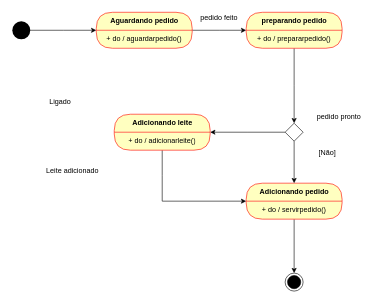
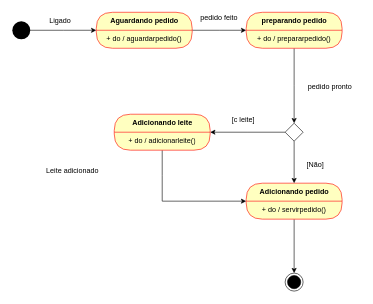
- <mxCell id="12" value="Ligado" style="text;html=1;strokeColor=none;fillColor=none;align=center;verticalAlign=middle;whiteSpace=wrap;rounded=0;" parent="1" vertex="1"><mxGeometry x="80" y="160" width="40" height="20" as="geometry" /></mxCell>
+ <mxCell id="12" value="Ligado" style="text;html=1;strokeColor=none;fillColor=none;align=center;verticalAlign=middle;whiteSpace=wrap;rounded=0;" parent="1" vertex="1"><mxGeometry x="80" y="25" width="40" height="20" as="geometry" /></mxCell>
- <mxCell id="14" value="pedido pronto" style="text;html=1;strokeColor=none;fillColor=none;align=center;verticalAlign=middle;whiteSpace=wrap;rounded=0;" parent="1" vertex="1"><mxGeometry x="515" y="185" width="100" height="20" as="geometry" /></mxCell>
+ <mxCell id="14" value="pedido pronto" style="text;html=1;strokeColor=none;fillColor=none;align=center;verticalAlign=middle;whiteSpace=wrap;rounded=0;" parent="1" vertex="1"><mxGeometry x="500" y="135" width="100" height="20" as="geometry" /></mxCell>
+ <mxCell id="27" value="[c leite]" style="text;html=1;align=center;verticalAlign=middle;resizable=0;points=[];autosize=1;" vertex="1" parent="1"><mxGeometry x="380" y="190" width="50" height="20" as="geometry" /></mxCell>
- <mxCell id="28" value="[Não]" style="text;html=1;align=center;verticalAlign=middle;resizable=0;points=[];autosize=1;" vertex="1" parent="1"><mxGeometry x="525" y="245" width="40" height="20" as="geometry" /></mxCell>
+ <mxCell id="28" value="[Não]" style="text;html=1;align=center;verticalAlign=middle;resizable=0;points=[];autosize=1;" vertex="1" parent="1"><mxGeometry x="505" y="265" width="40" height="20" as="geometry" /></mxCell>
